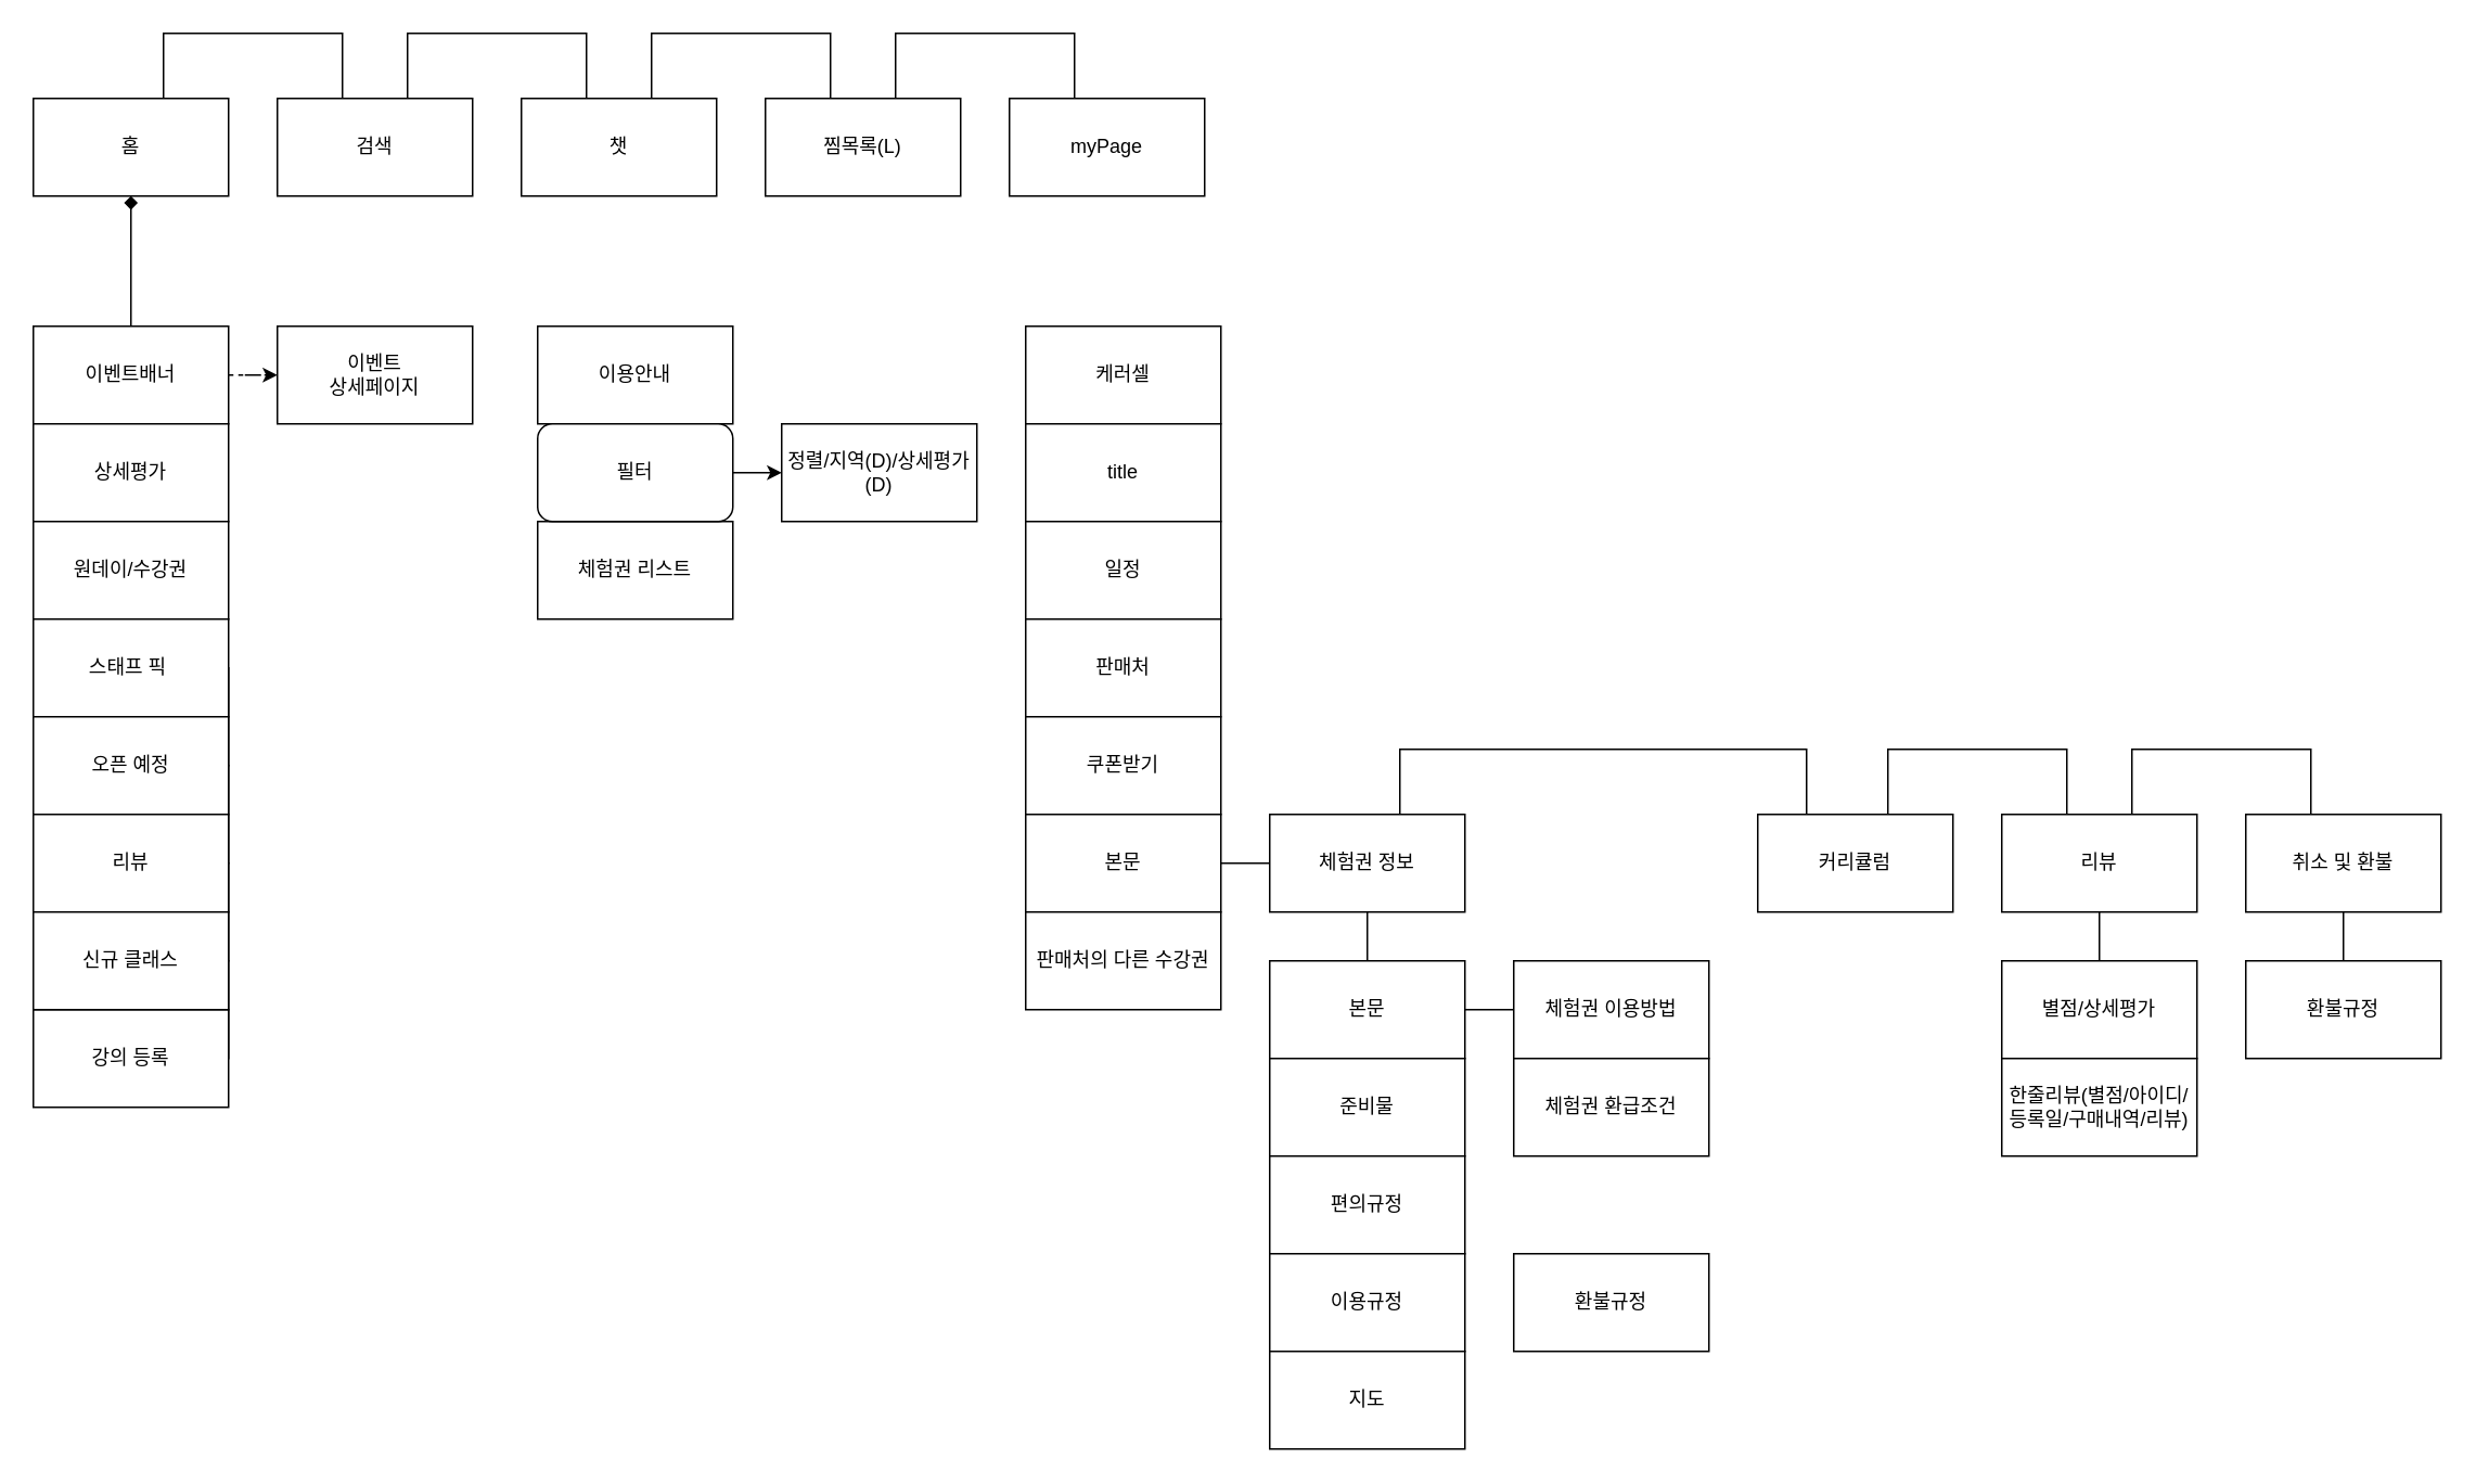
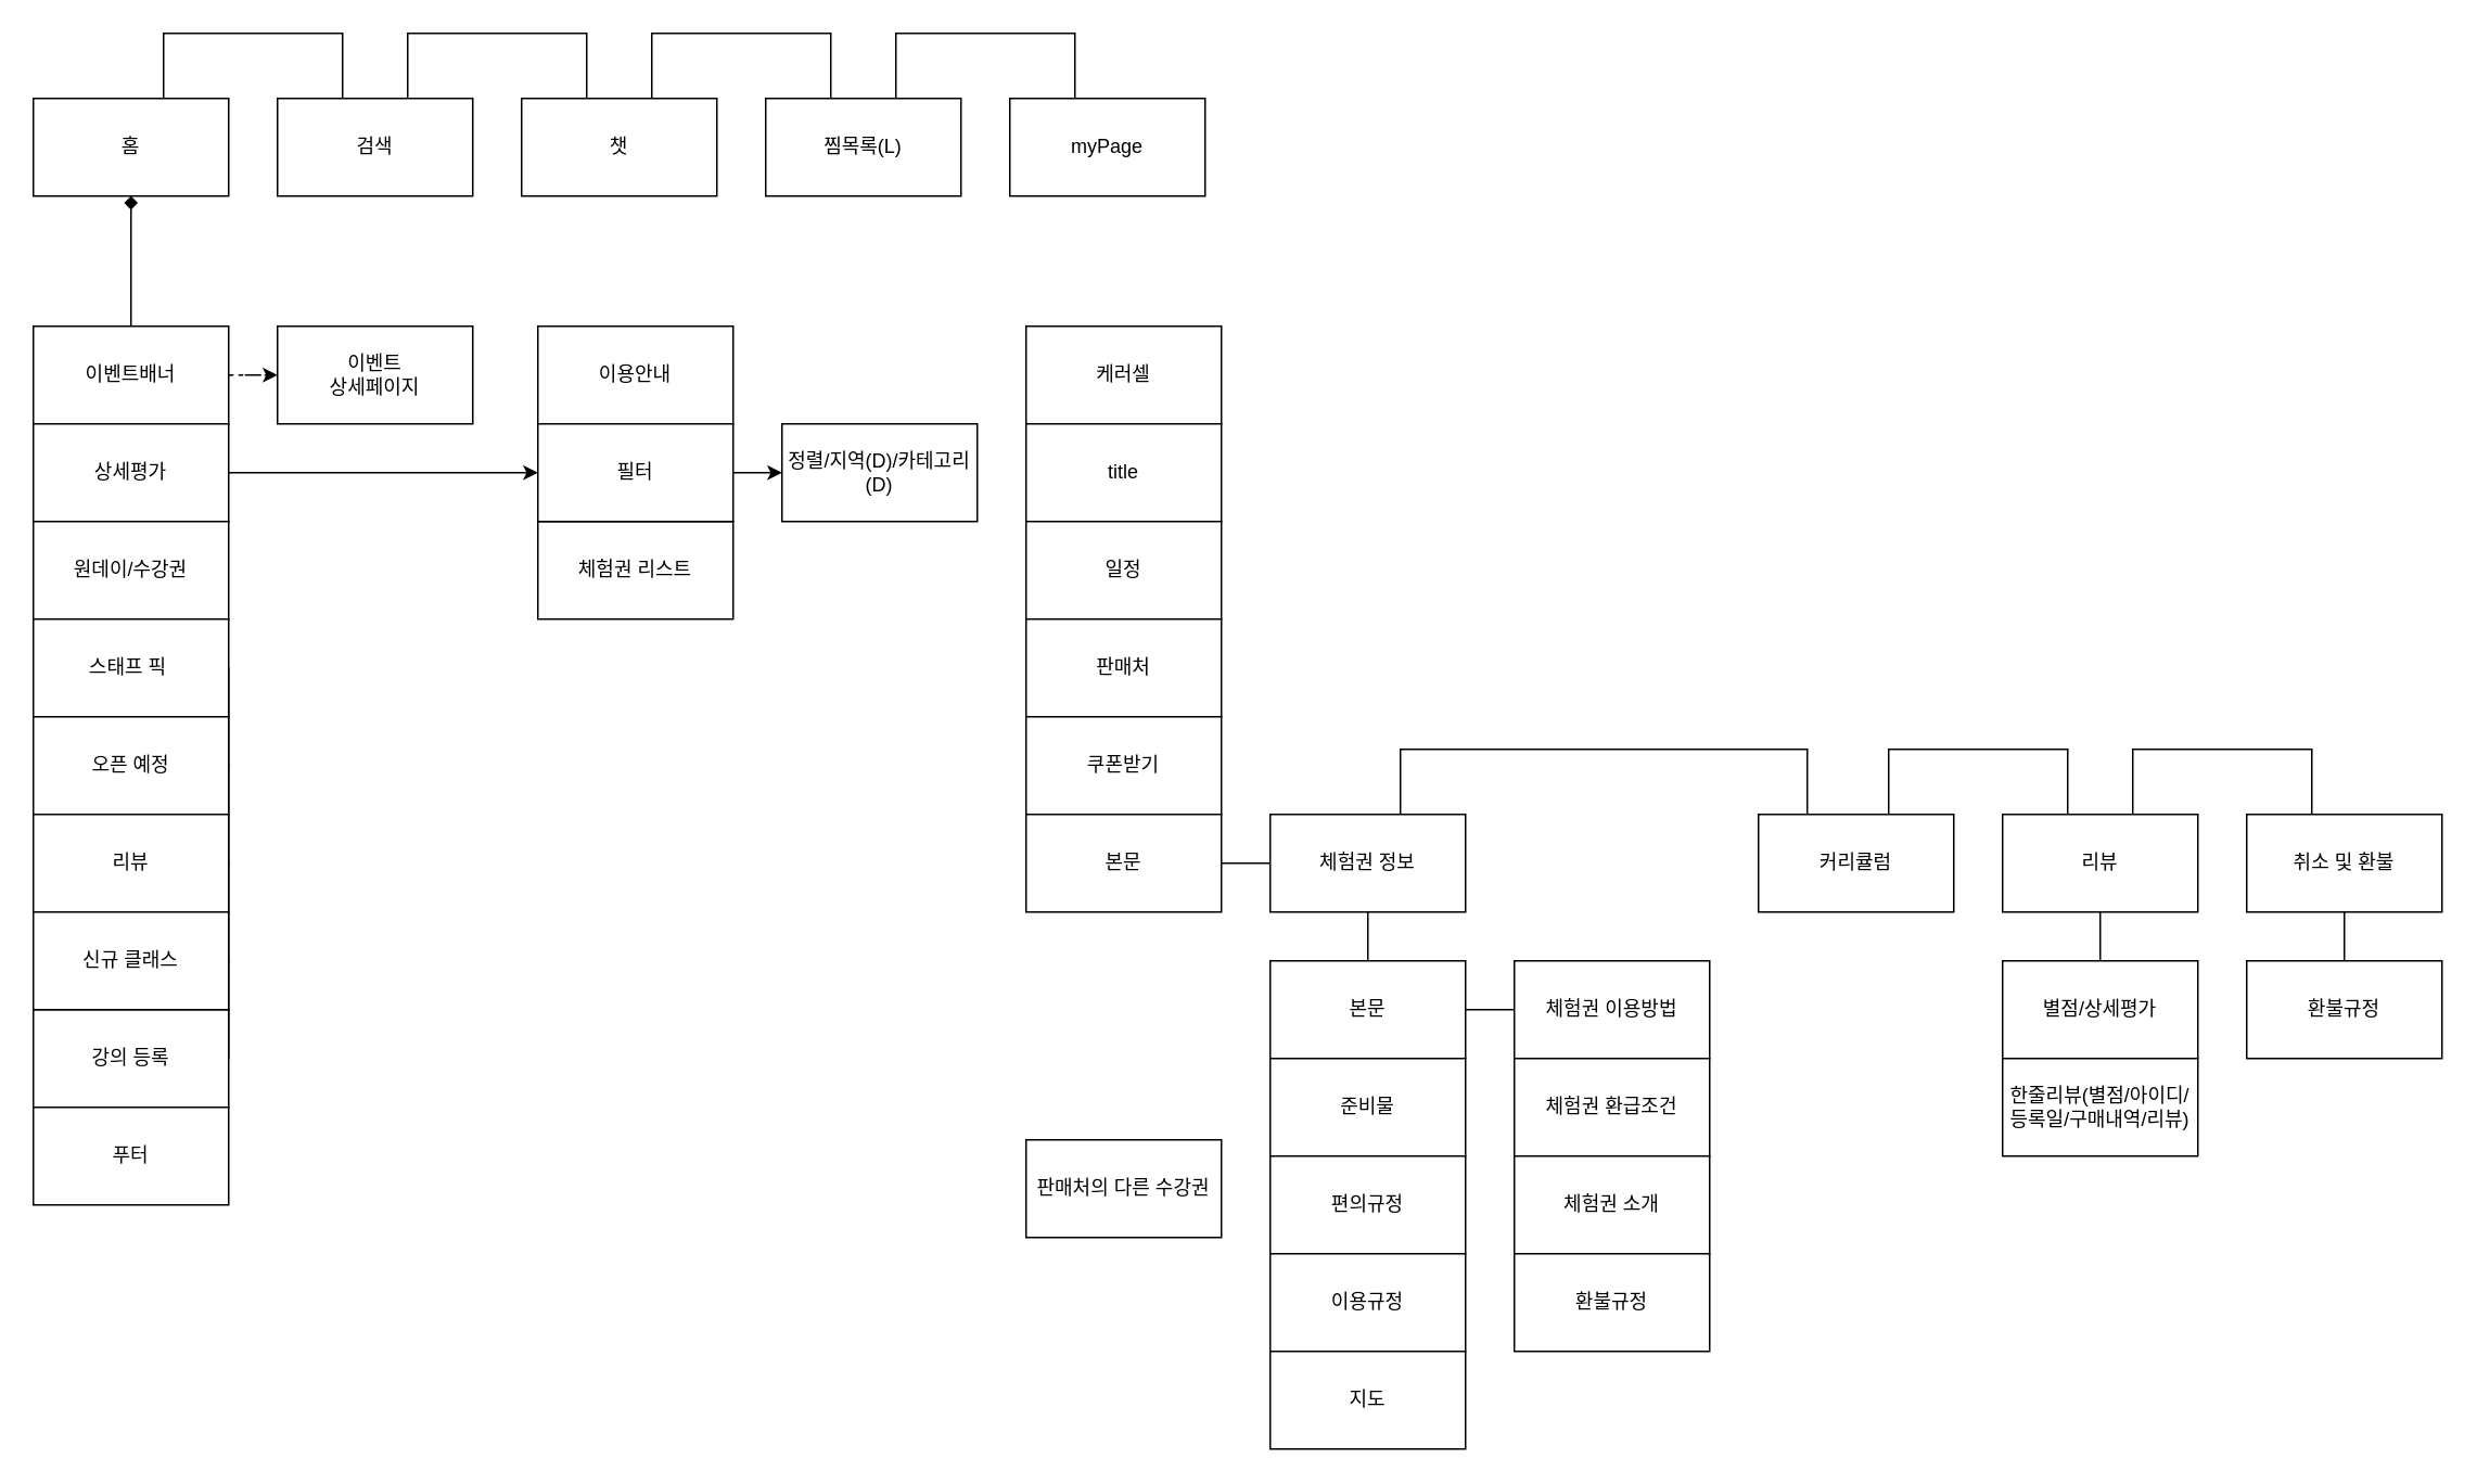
+ <mxCell id="14" style="edgeStyle=orthogonalEdgeStyle;rounded=0;orthogonalLoop=1;jettySize=auto;html=1;entryX=0;entryY=0.5;entryDx=0;entryDy=0;" edge="1" parent="1" source="15" target="31"><mxGeometry relative="1" as="geometry"><mxPoint x="320" y="250" as="targetPoint" /></mxGeometry></mxCell>
- <mxCell id="31" value="필터" style="whiteSpace=wrap;html=1;rounded=1;" vertex="1" parent="1"><mxGeometry x="330" y="260" width="120" height="60" as="geometry" /></mxCell>
+ <mxCell id="31" value="필터" style="rounded=0;whiteSpace=wrap;html=1;" vertex="1" parent="1"><mxGeometry x="330" y="260" width="120" height="60" as="geometry" /></mxCell>
- <mxCell id="32" value="정렬/지역(D)/상세평가(D)" style="rounded=0;whiteSpace=wrap;html=1;" vertex="1" parent="1"><mxGeometry x="480" y="260" width="120" height="60" as="geometry" /></mxCell>
+ <mxCell id="32" value="정렬/지역(D)/카테고리(D)" style="rounded=0;whiteSpace=wrap;html=1;" vertex="1" parent="1"><mxGeometry x="480" y="260" width="120" height="60" as="geometry" /></mxCell>
- <mxCell id="46" value="판매처의 다른 수강권" style="rounded=0;whiteSpace=wrap;html=1;" vertex="1" parent="1"><mxGeometry x="630" y="560" width="120" height="60" as="geometry" /></mxCell>
+ <mxCell id="46" value="판매처의 다른 수강권" style="rounded=0;whiteSpace=wrap;html=1;" vertex="1" parent="1"><mxGeometry x="630" y="700" width="120" height="60" as="geometry" /></mxCell>
+ <mxCell id="21" value="푸터" style="rounded=0;whiteSpace=wrap;html=1;" vertex="1" parent="1"><mxGeometry x="20" y="680" width="120" height="60" as="geometry" /></mxCell>
+ <mxCell id="56" value="체험권 소개" style="rounded=0;whiteSpace=wrap;html=1;" vertex="1" parent="1"><mxGeometry x="930" y="710" width="120" height="60" as="geometry" /></mxCell>
